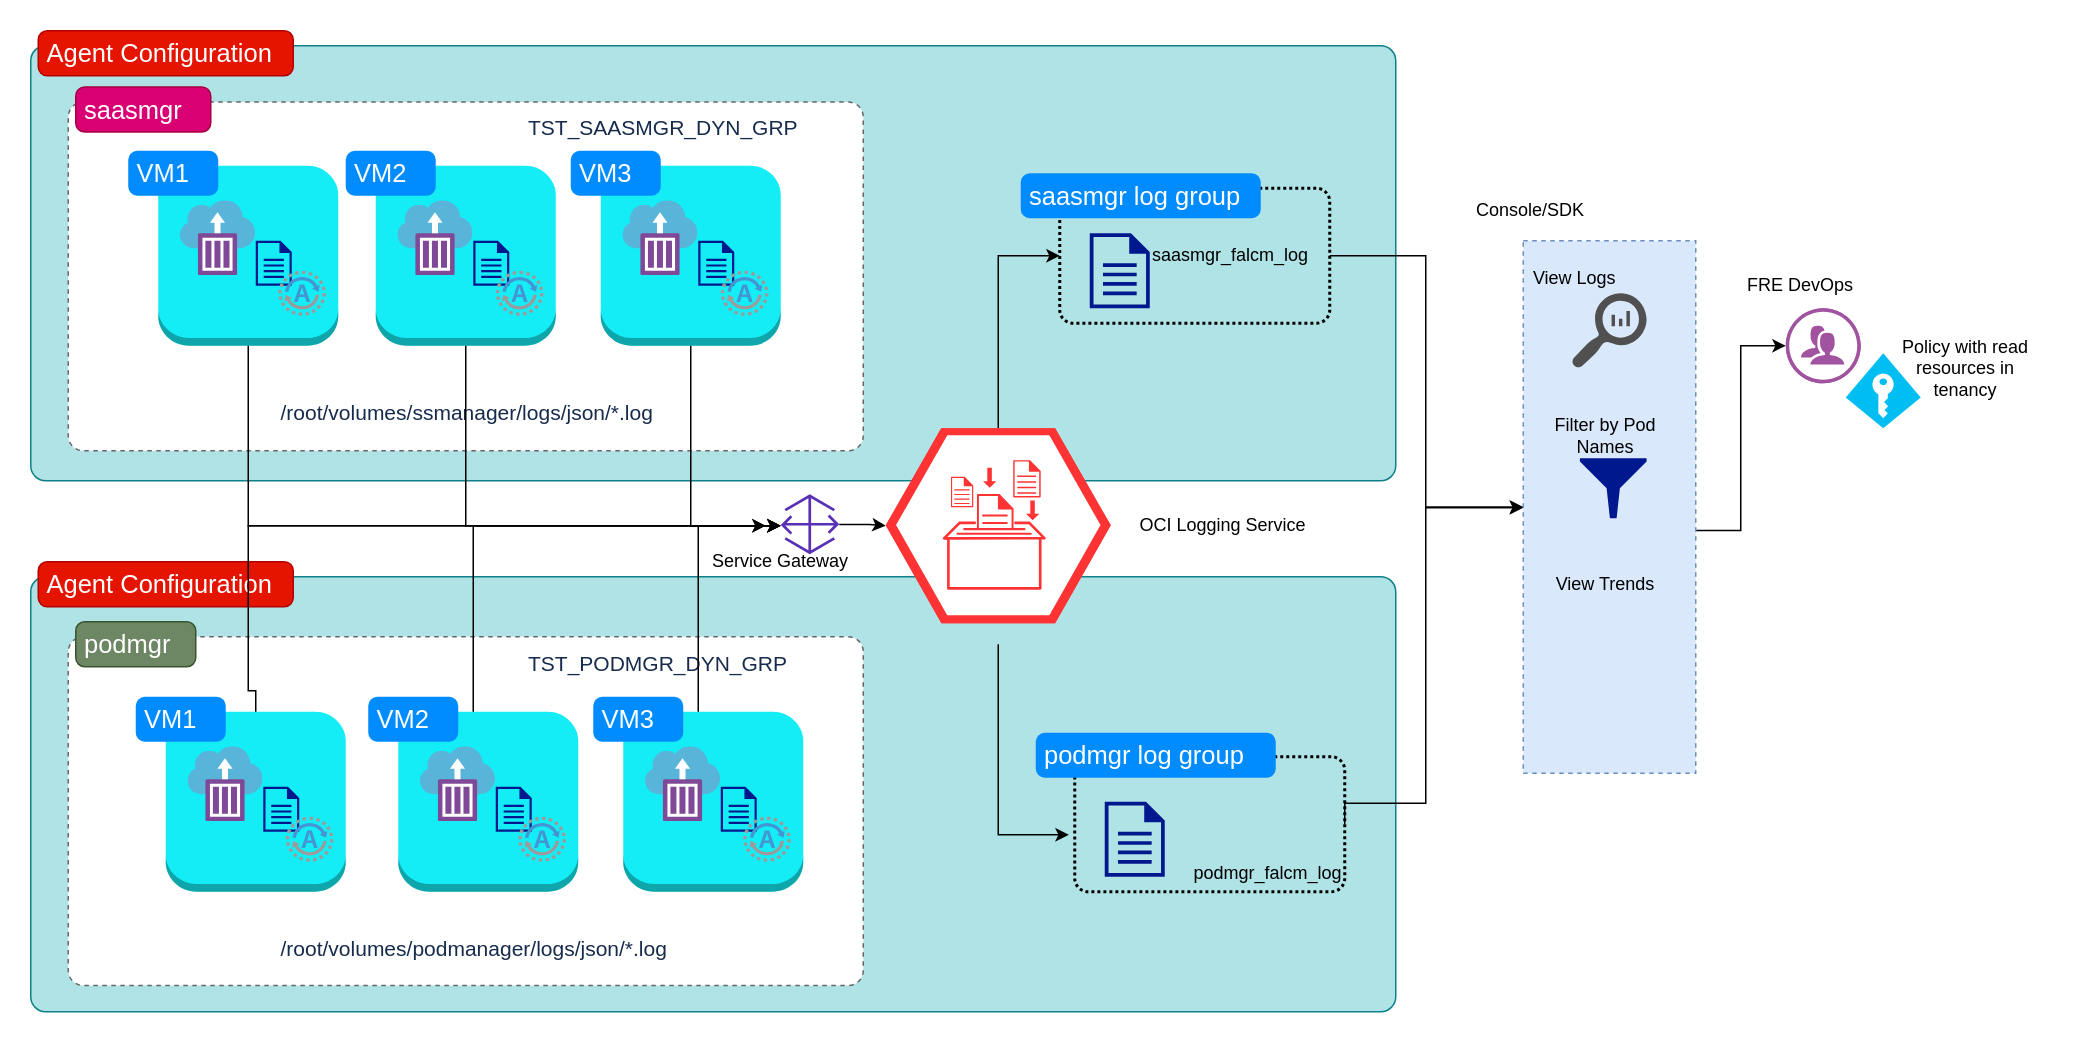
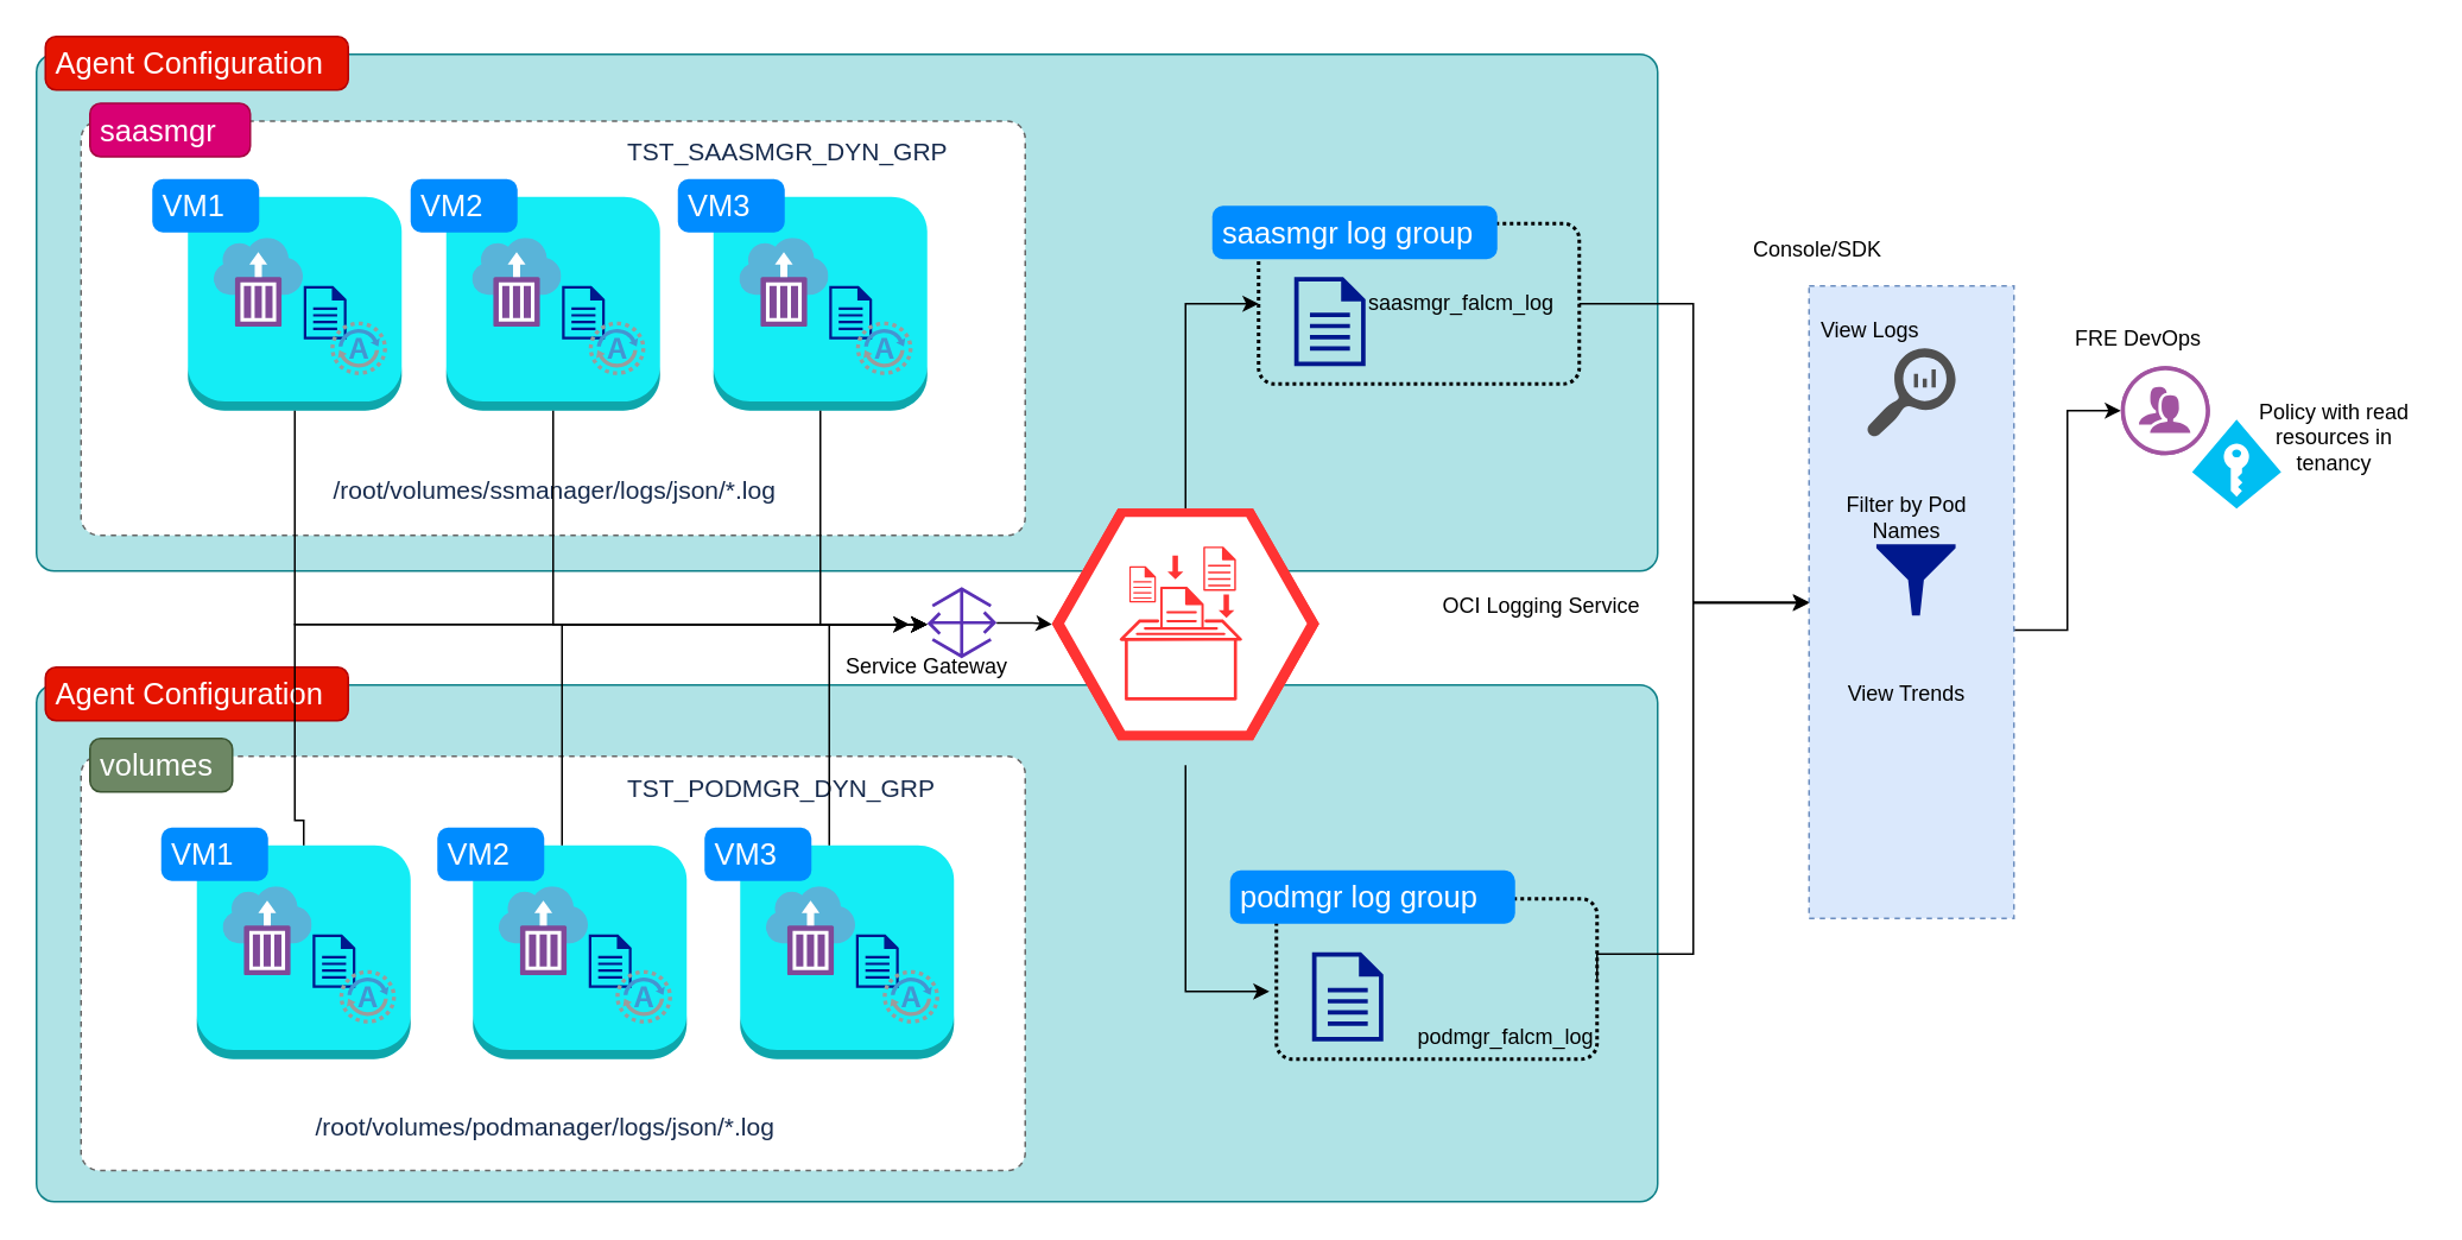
- <mxCell id="86" value="OCI Logging Service" style="text;html=1;strokeColor=none;fillColor=none;align=center;verticalAlign=middle;whiteSpace=wrap;rounded=0;dashed=1;" parent="1" vertex="1"><mxGeometry x="750" y="340" width="130" height="20" as="geometry" /></mxCell>
+ <mxCell id="86" value="OCI Logging Service" style="text;html=1;strokeColor=none;fillColor=none;align=center;verticalAlign=middle;whiteSpace=wrap;rounded=0;dashed=1;" parent="1" vertex="1"><mxGeometry x="800" y="330" width="130" height="20" as="geometry" /></mxCell>
- <mxCell id="4" value="podmgr" style="shape=rect;strokeColor=#3A5431;fillColor=#6d8764;strokeWidth=1;dashed=0;rounded=1;arcSize=20;fontColor=#ffffff;fontSize=17;spacing=2;spacingTop=-2;align=left;autosize=1;spacingLeft=4;resizeWidth=0;resizeHeight=0;perimeter=none;" parent="3" vertex="1"><mxGeometry x="5" width="80" height="30" as="geometry" /></mxCell>
+ <mxCell id="4" value="volumes" style="shape=rect;strokeColor=#3A5431;fillColor=#6d8764;strokeWidth=1;dashed=0;rounded=1;arcSize=20;fontColor=#ffffff;fontSize=17;spacing=2;spacingTop=-2;align=left;autosize=1;spacingLeft=4;resizeWidth=0;resizeHeight=0;perimeter=none;" parent="3" vertex="1"><mxGeometry x="5" width="80" height="30" as="geometry" /></mxCell>
- <mxCell id="6" value="&lt;span style=&quot;color: rgb(23 , 43 , 77) ; font-family: , , &amp;#34;segoe ui&amp;#34; , &amp;#34;roboto&amp;#34; , &amp;#34;oxygen&amp;#34; , &amp;#34;ubuntu&amp;#34; , &amp;#34;fira sans&amp;#34; , &amp;#34;droid sans&amp;#34; , &amp;#34;helvetica neue&amp;#34; , sans-serif ; font-size: 14px ; background-color: rgb(255 , 255 , 255)&quot;&gt;/root/volumes/podmanager/logs/json/*.log&lt;/span&gt;" style="text;whiteSpace=wrap;html=1;" parent="3" vertex="1"><mxGeometry x="140" y="202.5" width="280" height="30" as="geometry" /></mxCell>
+ <mxCell id="6" value="&lt;span style=&quot;color: rgb(23 , 43 , 77) ; font-family: , , &amp;#34;segoe ui&amp;#34; , &amp;#34;roboto&amp;#34; , &amp;#34;oxygen&amp;#34; , &amp;#34;ubuntu&amp;#34; , &amp;#34;fira sans&amp;#34; , &amp;#34;droid sans&amp;#34; , &amp;#34;helvetica neue&amp;#34; , sans-serif ; font-size: 14px ; background-color: rgb(255 , 255 , 255)&quot;&gt;/root/volumes/podmanager/logs/json/*.log&lt;/span&gt;" style="text;whiteSpace=wrap;html=1;" parent="3" vertex="1"><mxGeometry x="130" y="202.5" width="280" height="30" as="geometry" /></mxCell>
